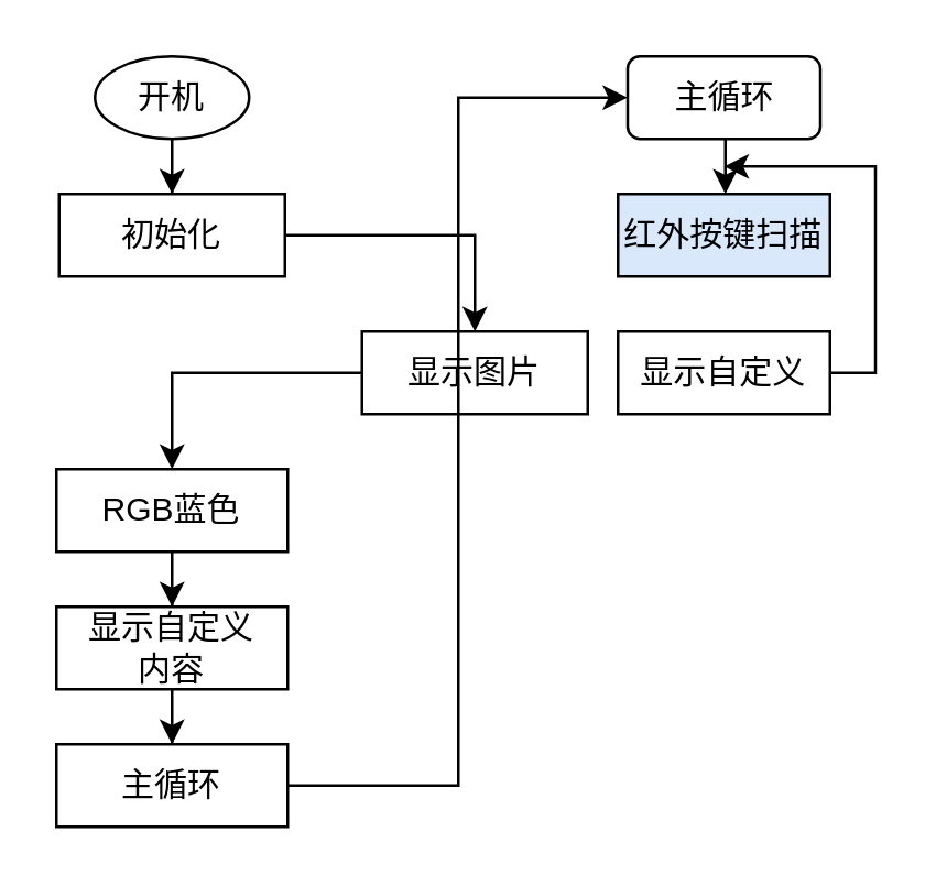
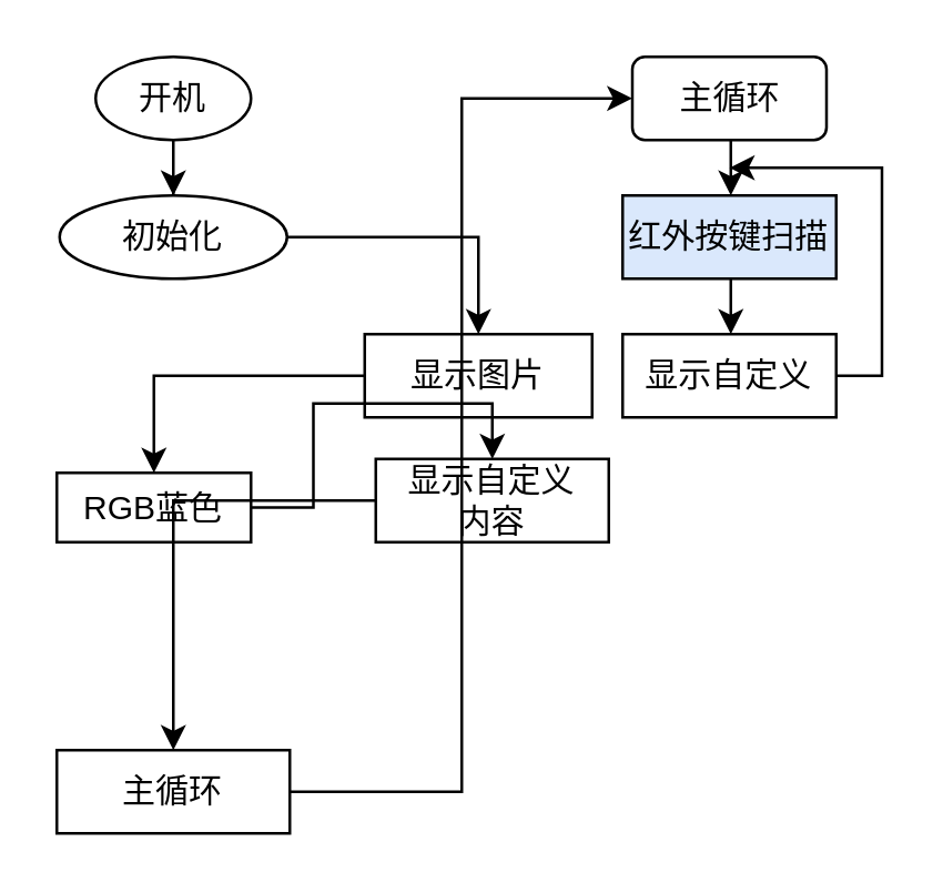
- <mxCell id="5" value="初始化" style="rounded=0;whiteSpace=wrap;html=1;" vertex="1" parent="1"><mxGeometry x="21" y="70" width="82" height="30" as="geometry" /></mxCell>
+ <mxCell id="5" value="初始化" style="ellipse;whiteSpace=wrap;html=1;" vertex="1" parent="1"><mxGeometry x="21" y="70" width="82" height="30" as="geometry" /></mxCell>
+ <mxCell id="16" style="edgeStyle=elbowEdgeStyle;rounded=0;orthogonalLoop=1;jettySize=auto;html=1;entryX=0.5;entryY=0;entryDx=0;entryDy=0;" edge="1" parent="1" source="17" target="19"><mxGeometry relative="1" as="geometry" /></mxCell>
- <mxCell id="9" value="RGB蓝色" style="rounded=0;whiteSpace=wrap;html=1;" vertex="1" parent="1"><mxGeometry x="20" y="170" width="84" height="30" as="geometry" /></mxCell>
+ <mxCell id="9" value="RGB蓝色" style="rounded=0;whiteSpace=wrap;html=1;" vertex="1" parent="1"><mxGeometry x="20" y="170" width="70" height="25" as="geometry" /></mxCell>
- <mxCell id="11" value="显示自定义&lt;br&gt;内容" style="rounded=0;whiteSpace=wrap;html=1;" vertex="1" parent="1"><mxGeometry x="20" y="220" width="84" height="30" as="geometry" /></mxCell>
+ <mxCell id="11" value="显示自定义&lt;br&gt;内容" style="rounded=0;whiteSpace=wrap;html=1;" vertex="1" parent="1"><mxGeometry x="135" y="165" width="84" height="30" as="geometry" /></mxCell>
